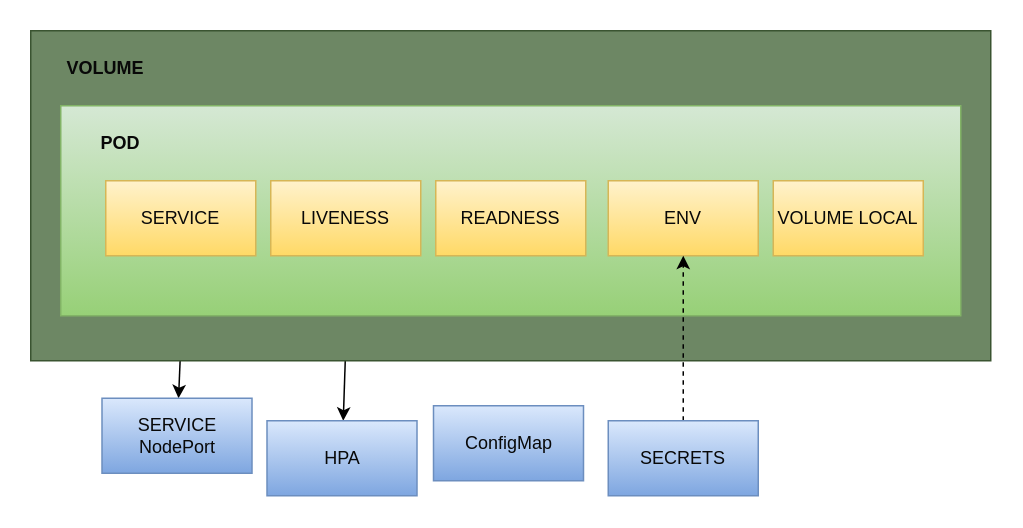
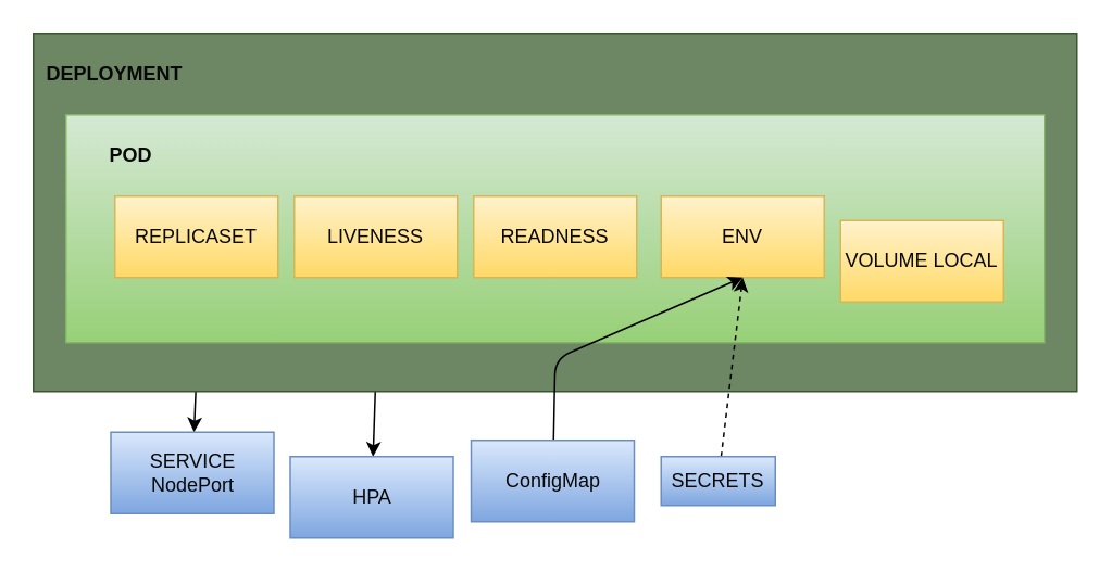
- <mxCell id="17" value="VOLUME" style="text;html=1;align=center;verticalAlign=middle;whiteSpace=wrap;rounded=0;fontStyle=1;fontColor=#080808;" parent="1" vertex="1"><mxGeometry x="40" y="30" width="60" height="30" as="geometry" /></mxCell>
+ <mxCell id="17" value="DEPLOYMENT" style="text;html=1;align=center;verticalAlign=middle;whiteSpace=wrap;rounded=0;fontStyle=1;fontColor=#080808;" parent="1" vertex="1"><mxGeometry x="40" y="30" width="60" height="30" as="geometry" /></mxCell>
- <mxCell id="6" value="SERVICE" style="rounded=0;whiteSpace=wrap;html=1;fillColor=#fff2cc;gradientColor=#ffd966;strokeColor=#d6b656;fontColor=#0a0a0a;" parent="1" vertex="1"><mxGeometry x="70" y="120" width="100" height="50" as="geometry" /></mxCell>
+ <mxCell id="6" value="REPLICASET" style="rounded=0;whiteSpace=wrap;html=1;fillColor=#fff2cc;gradientColor=#ffd966;strokeColor=#d6b656;fontColor=#0a0a0a;" parent="1" vertex="1"><mxGeometry x="70" y="120" width="100" height="50" as="geometry" /></mxCell>
- <mxCell id="10" value="VOLUME LOCAL" style="rounded=0;whiteSpace=wrap;html=1;fillColor=#fff2cc;gradientColor=#ffd966;strokeColor=#d6b656;fontColor=#080808;" parent="1" vertex="1"><mxGeometry x="515" y="120" width="100" height="50" as="geometry" /></mxCell>
+ <mxCell id="10" value="VOLUME LOCAL" style="rounded=0;whiteSpace=wrap;html=1;fillColor=#fff2cc;gradientColor=#ffd966;strokeColor=#d6b656;fontColor=#080808;" parent="1" vertex="1"><mxGeometry x="515" y="135" width="100" height="50" as="geometry" /></mxCell>
+ <mxCell id="13" style="edgeStyle=none;html=1;entryX=0.5;entryY=1;entryDx=0;entryDy=0;fontColor=#080808;" parent="1" source="14" target="9" edge="1"><mxGeometry relative="1" as="geometry"><Array as="points"><mxPoint x="340" y="220" /></Array></mxGeometry></mxCell>
- <mxCell id="16" value="SECRETS" style="rounded=0;whiteSpace=wrap;html=1;fillColor=#dae8fc;gradientColor=#7ea6e0;strokeColor=#6c8ebf;fontColor=#080808;" parent="1" vertex="1"><mxGeometry x="405" y="280" width="100" height="50" as="geometry" /></mxCell>
+ <mxCell id="16" value="SECRETS" style="rounded=0;whiteSpace=wrap;html=1;fillColor=#dae8fc;gradientColor=#7ea6e0;strokeColor=#6c8ebf;fontColor=#080808;" parent="1" vertex="1"><mxGeometry x="405" y="280" width="70" height="30" as="geometry" /></mxCell>
